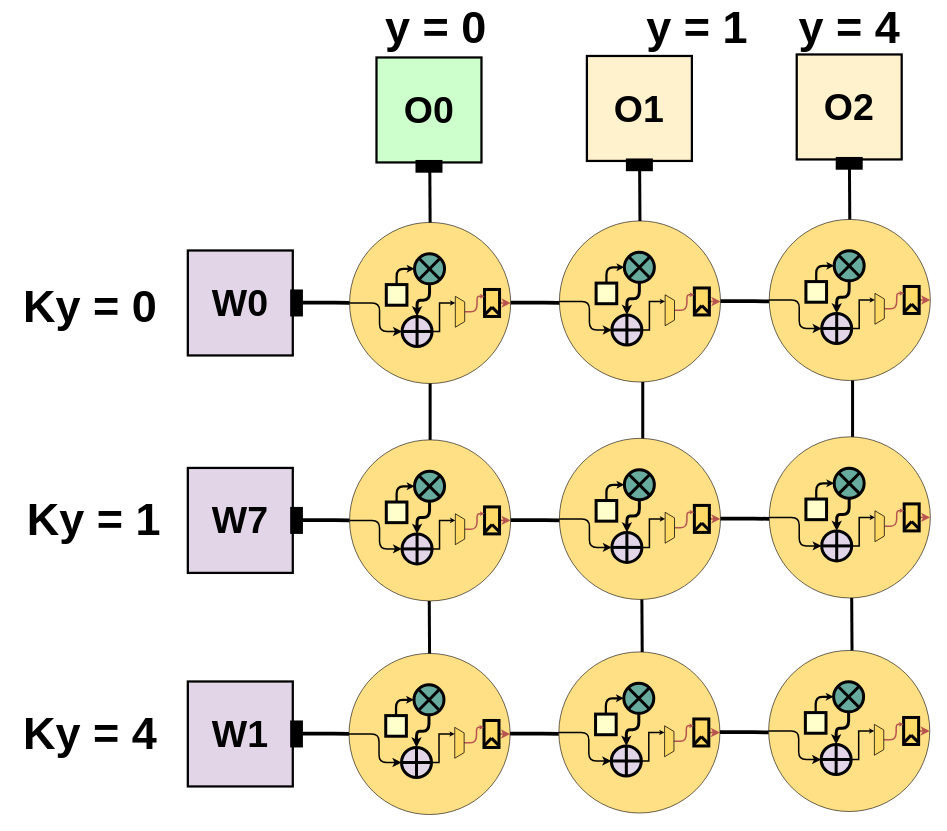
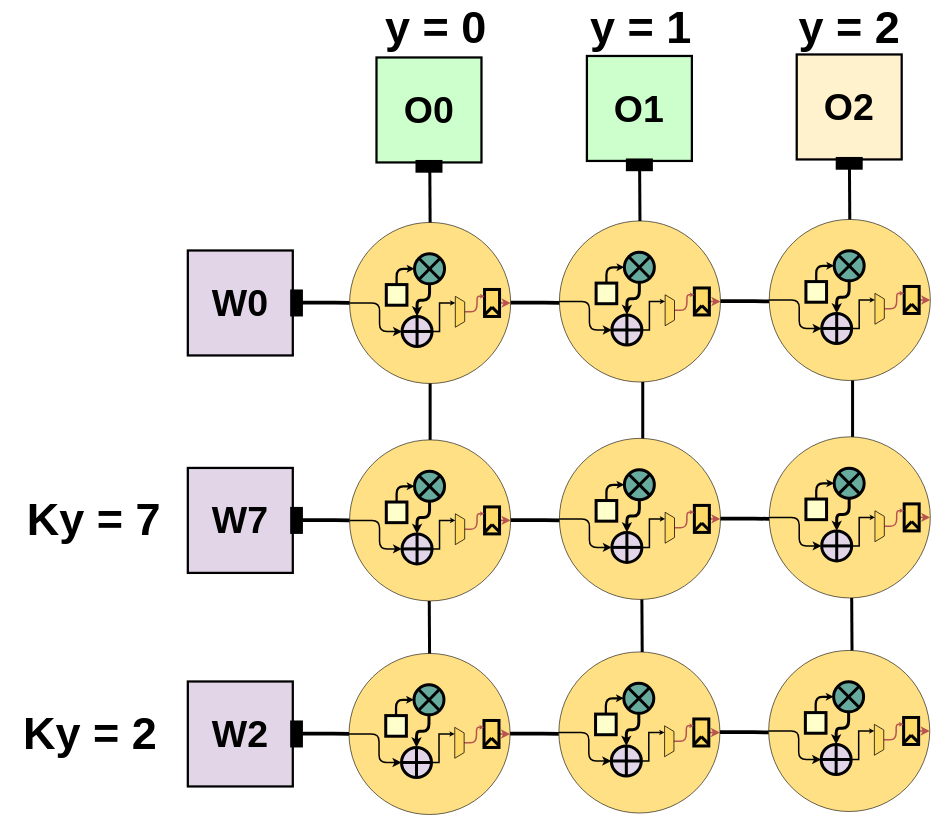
- <mxCell id="198" value="y = 1" style="text;html=1;strokeColor=none;fillColor=none;align=center;verticalAlign=middle;whiteSpace=wrap;rounded=0;fontSize=60;fontStyle=1" parent="1" vertex="1"><mxGeometry x="857.25" y="20" width="145.17" height="20" as="geometry" /></mxCell>
+ <mxCell id="198" value="y = 1" style="text;html=1;strokeColor=none;fillColor=none;align=center;verticalAlign=middle;whiteSpace=wrap;rounded=0;fontSize=60;fontStyle=1" parent="1" vertex="1"><mxGeometry x="782.25" y="20" width="145.17" height="20" as="geometry" /></mxCell>
- <mxCell id="199" value="y = 4" style="text;html=1;strokeColor=none;fillColor=none;align=center;verticalAlign=middle;whiteSpace=wrap;rounded=0;fontSize=60;fontStyle=1" parent="1" vertex="1"><mxGeometry x="1059.77" y="20" width="144.6" height="20" as="geometry" /></mxCell>
+ <mxCell id="199" value="y = 2" style="text;html=1;strokeColor=none;fillColor=none;align=center;verticalAlign=middle;whiteSpace=wrap;rounded=0;fontSize=60;fontStyle=1" parent="1" vertex="1"><mxGeometry x="1059.77" y="20" width="144.6" height="20" as="geometry" /></mxCell>
- <mxCell id="180" value="O1" style="whiteSpace=wrap;html=1;aspect=fixed;strokeWidth=3;fontSize=50;fontStyle=1;fillColor=#fff2cc;" parent="1" vertex="1"><mxGeometry x="782.25" y="68" width="140" height="140" as="geometry" /></mxCell>
+ <mxCell id="180" value="O1" style="whiteSpace=wrap;html=1;aspect=fixed;strokeWidth=3;fontSize=50;fontStyle=1;fillColor=#CCFFCC;" parent="1" vertex="1"><mxGeometry x="782.25" y="68" width="140" height="140" as="geometry" /></mxCell>
- <mxCell id="194" value="Ky = 0" style="text;html=1;strokeColor=none;fillColor=none;align=center;verticalAlign=middle;whiteSpace=wrap;rounded=0;fontSize=60;fontStyle=1" parent="1" vertex="1"><mxGeometry x="20" y="391.92" width="200" height="20" as="geometry" /></mxCell>
- <mxCell id="195" value="Ky = 1" style="text;html=1;strokeColor=none;fillColor=none;align=center;verticalAlign=middle;whiteSpace=wrap;rounded=0;fontSize=60;fontStyle=1" parent="1" vertex="1"><mxGeometry x="30" y="677.41" width="190" height="20" as="geometry" /></mxCell>
+ <mxCell id="195" value="Ky = 7" style="text;html=1;strokeColor=none;fillColor=none;align=center;verticalAlign=middle;whiteSpace=wrap;rounded=0;fontSize=60;fontStyle=1" parent="1" vertex="1"><mxGeometry x="30" y="677.41" width="190" height="20" as="geometry" /></mxCell>
- <mxCell id="196" value="Ky = 4" style="text;html=1;strokeColor=none;fillColor=none;align=center;verticalAlign=middle;whiteSpace=wrap;rounded=0;fontSize=60;fontStyle=1" parent="1" vertex="1"><mxGeometry x="20" y="962.25" width="200" height="20" as="geometry" /></mxCell>
+ <mxCell id="196" value="Ky = 2" style="text;html=1;strokeColor=none;fillColor=none;align=center;verticalAlign=middle;whiteSpace=wrap;rounded=0;fontSize=60;fontStyle=1" parent="1" vertex="1"><mxGeometry x="20" y="962.25" width="200" height="20" as="geometry" /></mxCell>
- <mxCell id="192" value="W1" style="whiteSpace=wrap;html=1;aspect=fixed;fillColor=#e1d5e7;strokeWidth=3;fontSize=50;fontStyle=1" parent="1" vertex="1"><mxGeometry x="250" y="902.24" width="140" height="140" as="geometry" /></mxCell>
+ <mxCell id="192" value="W2" style="whiteSpace=wrap;html=1;aspect=fixed;fillColor=#e1d5e7;strokeWidth=3;fontSize=50;fontStyle=1" parent="1" vertex="1"><mxGeometry x="250" y="902.24" width="140" height="140" as="geometry" /></mxCell>
